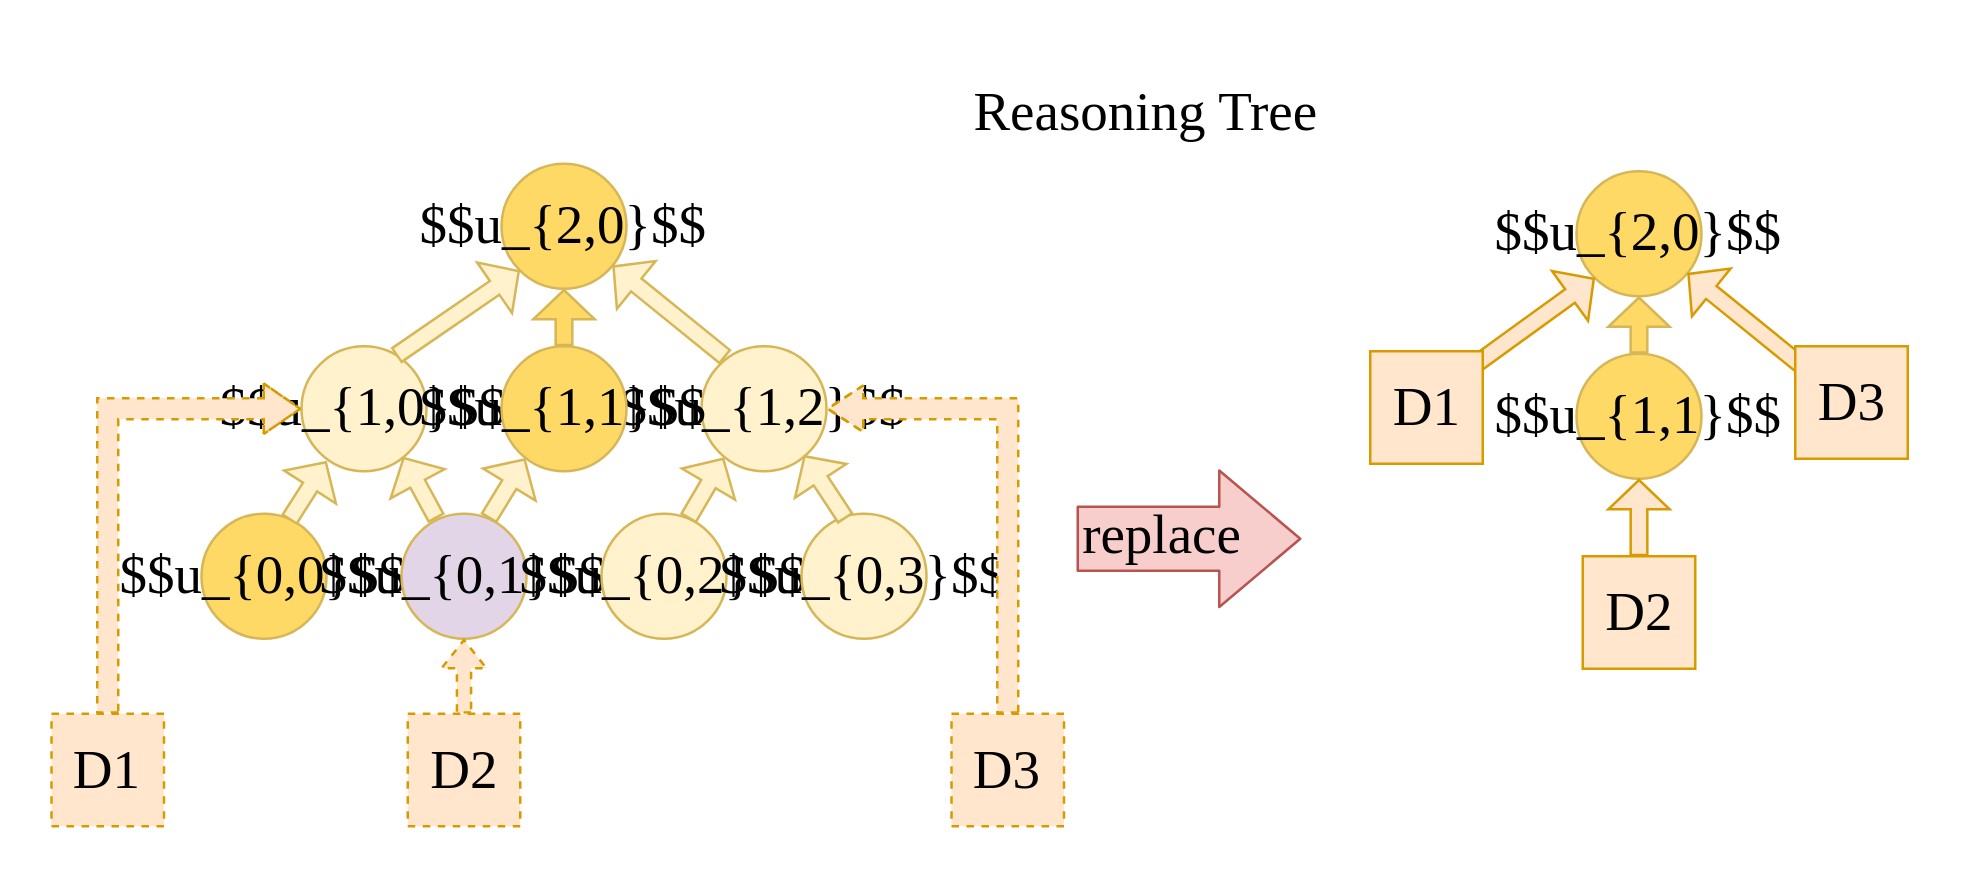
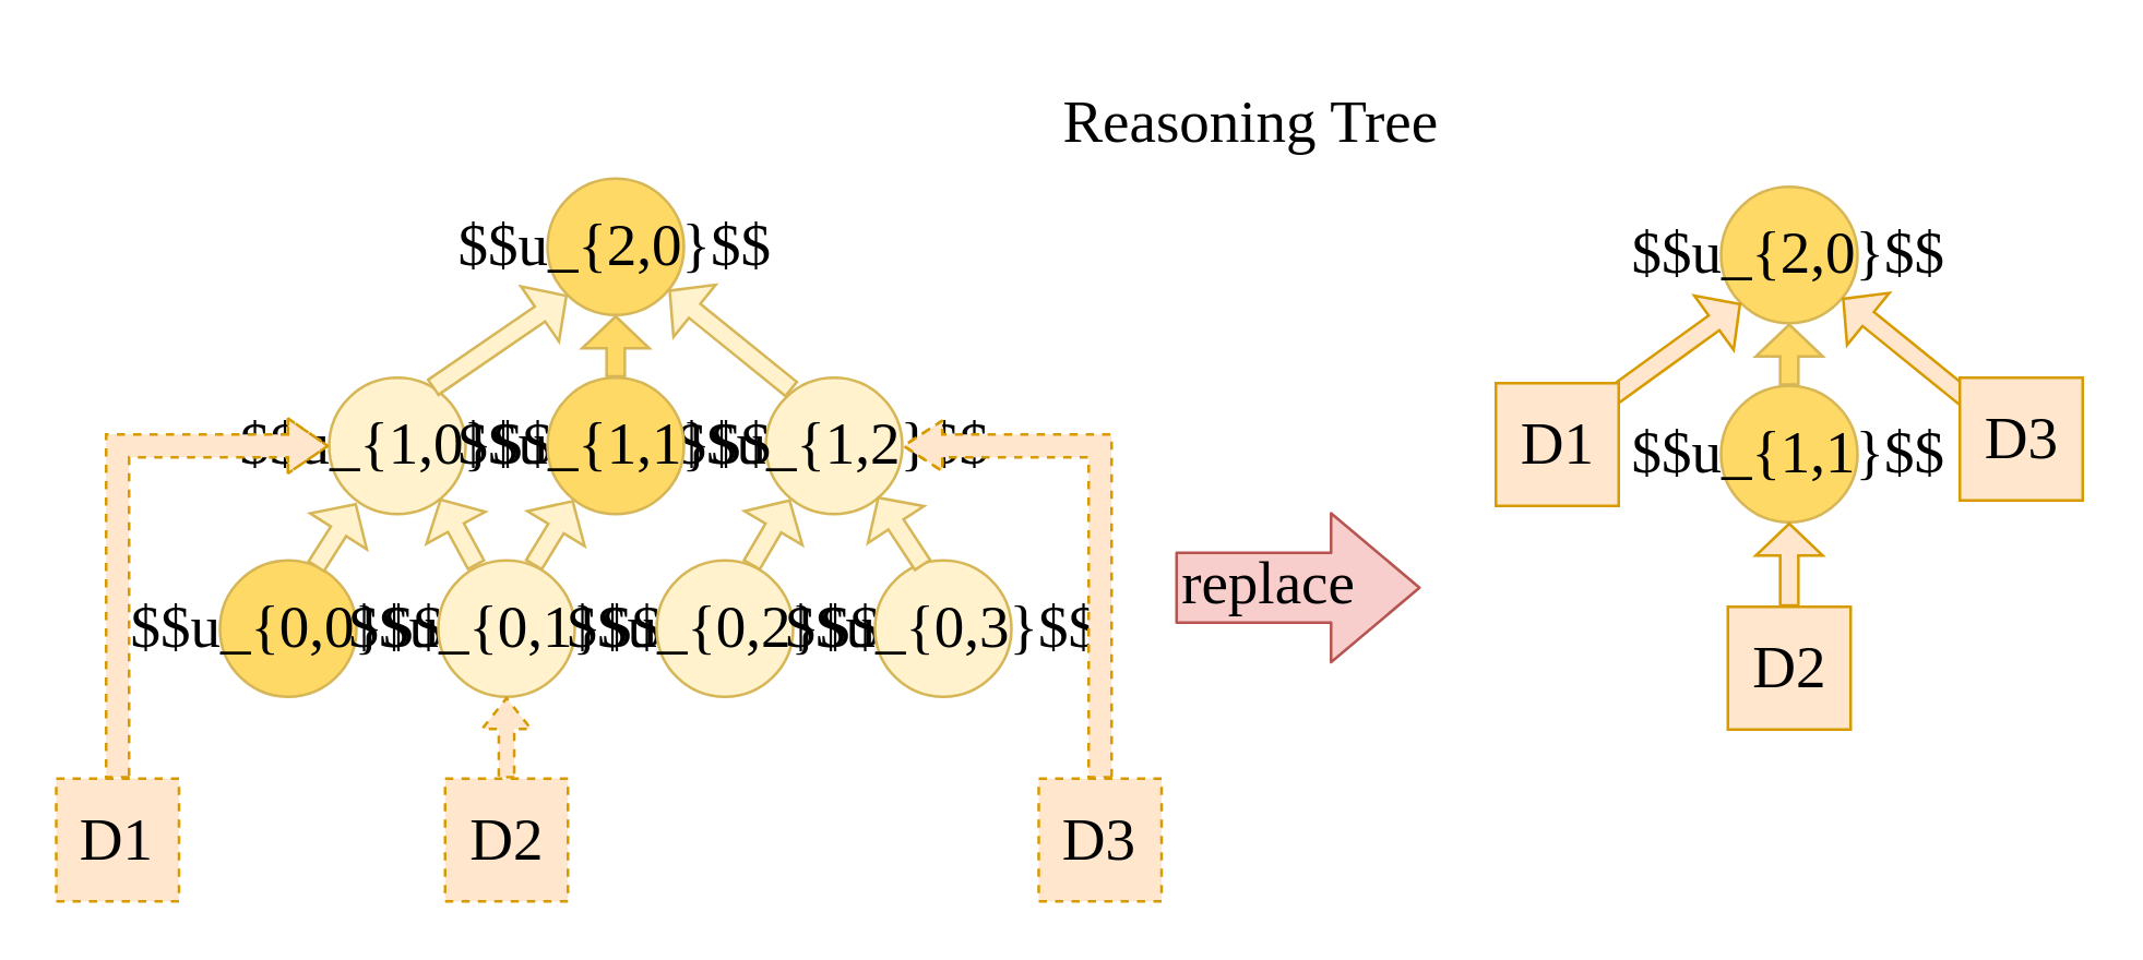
- <mxCell id="6" value="$$u_{0,1}$$" style="ellipse;whiteSpace=wrap;html=1;aspect=fixed;fillColor=#e1d5e7;strokeColor=#d6b656;fontSize=22;fontFamily=Times New Roman;strokeWidth=1;" vertex="1" parent="1"><mxGeometry x="160" y="205" width="50" height="50" as="geometry" /></mxCell>
+ <mxCell id="6" value="$$u_{0,1}$$" style="ellipse;whiteSpace=wrap;html=1;aspect=fixed;fillColor=#FFF2CC;strokeColor=#d6b656;fontSize=22;fontFamily=Times New Roman;strokeWidth=1;" vertex="1" parent="1"><mxGeometry x="160" y="205" width="50" height="50" as="geometry" /></mxCell>
